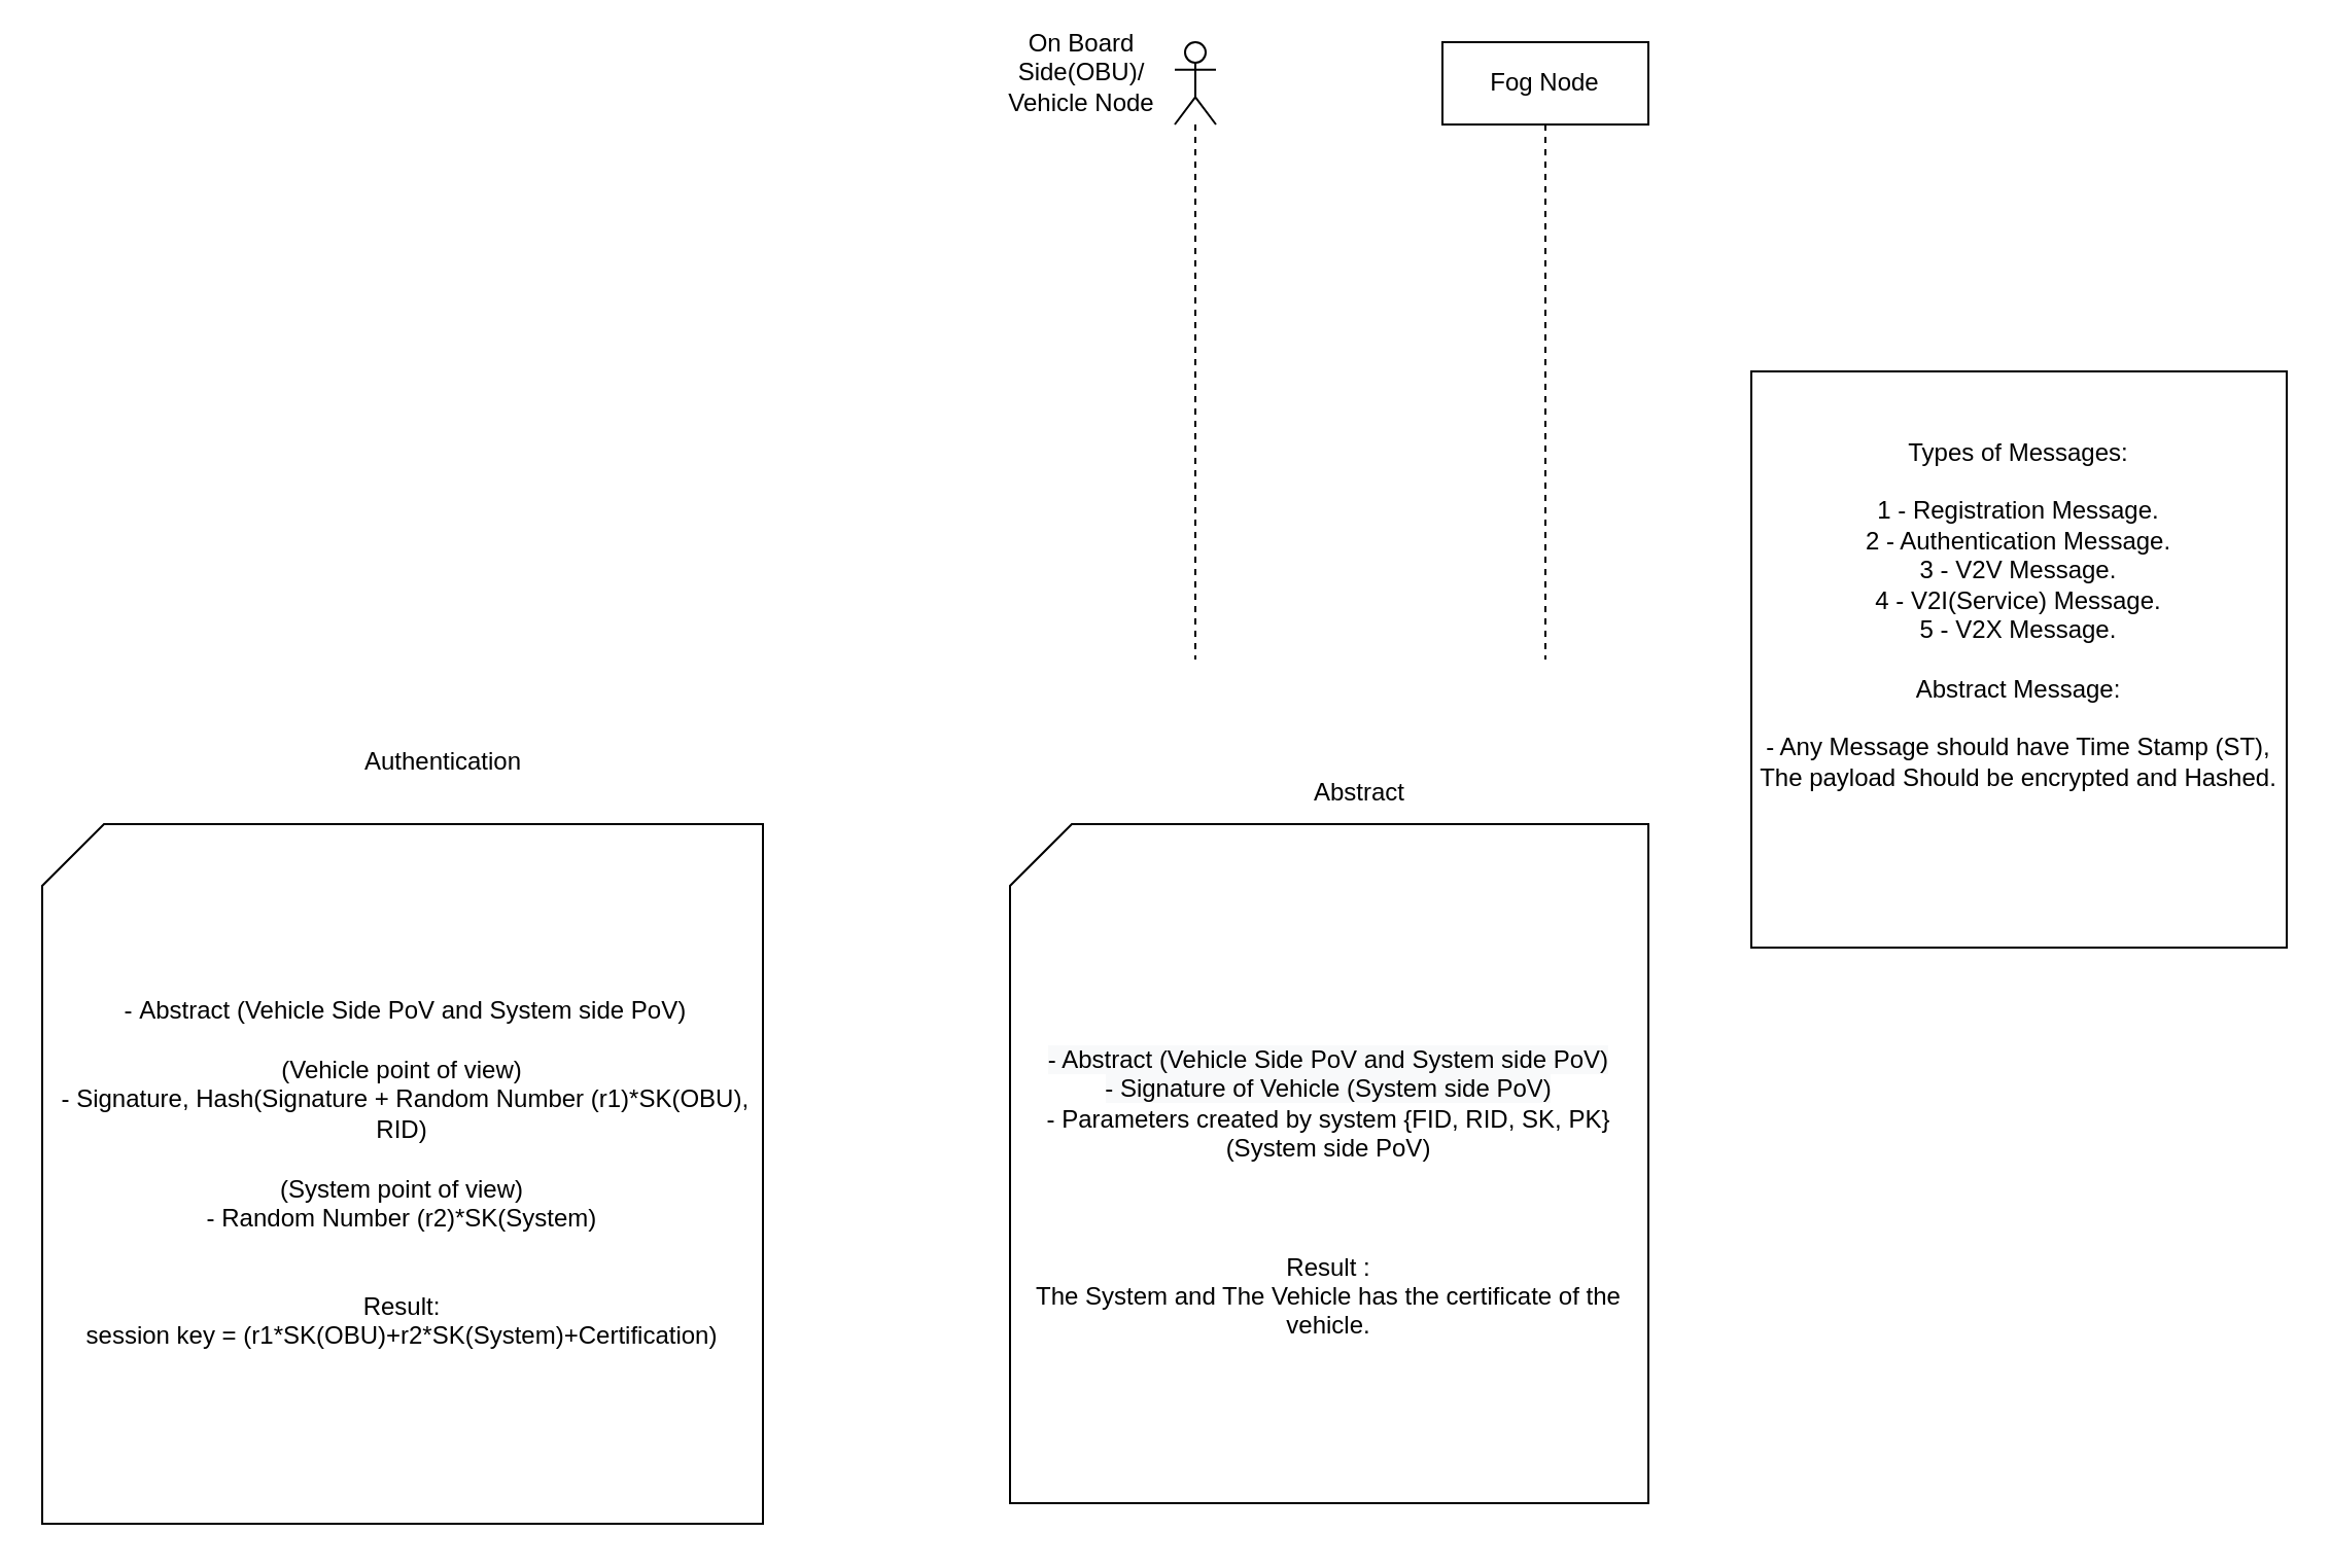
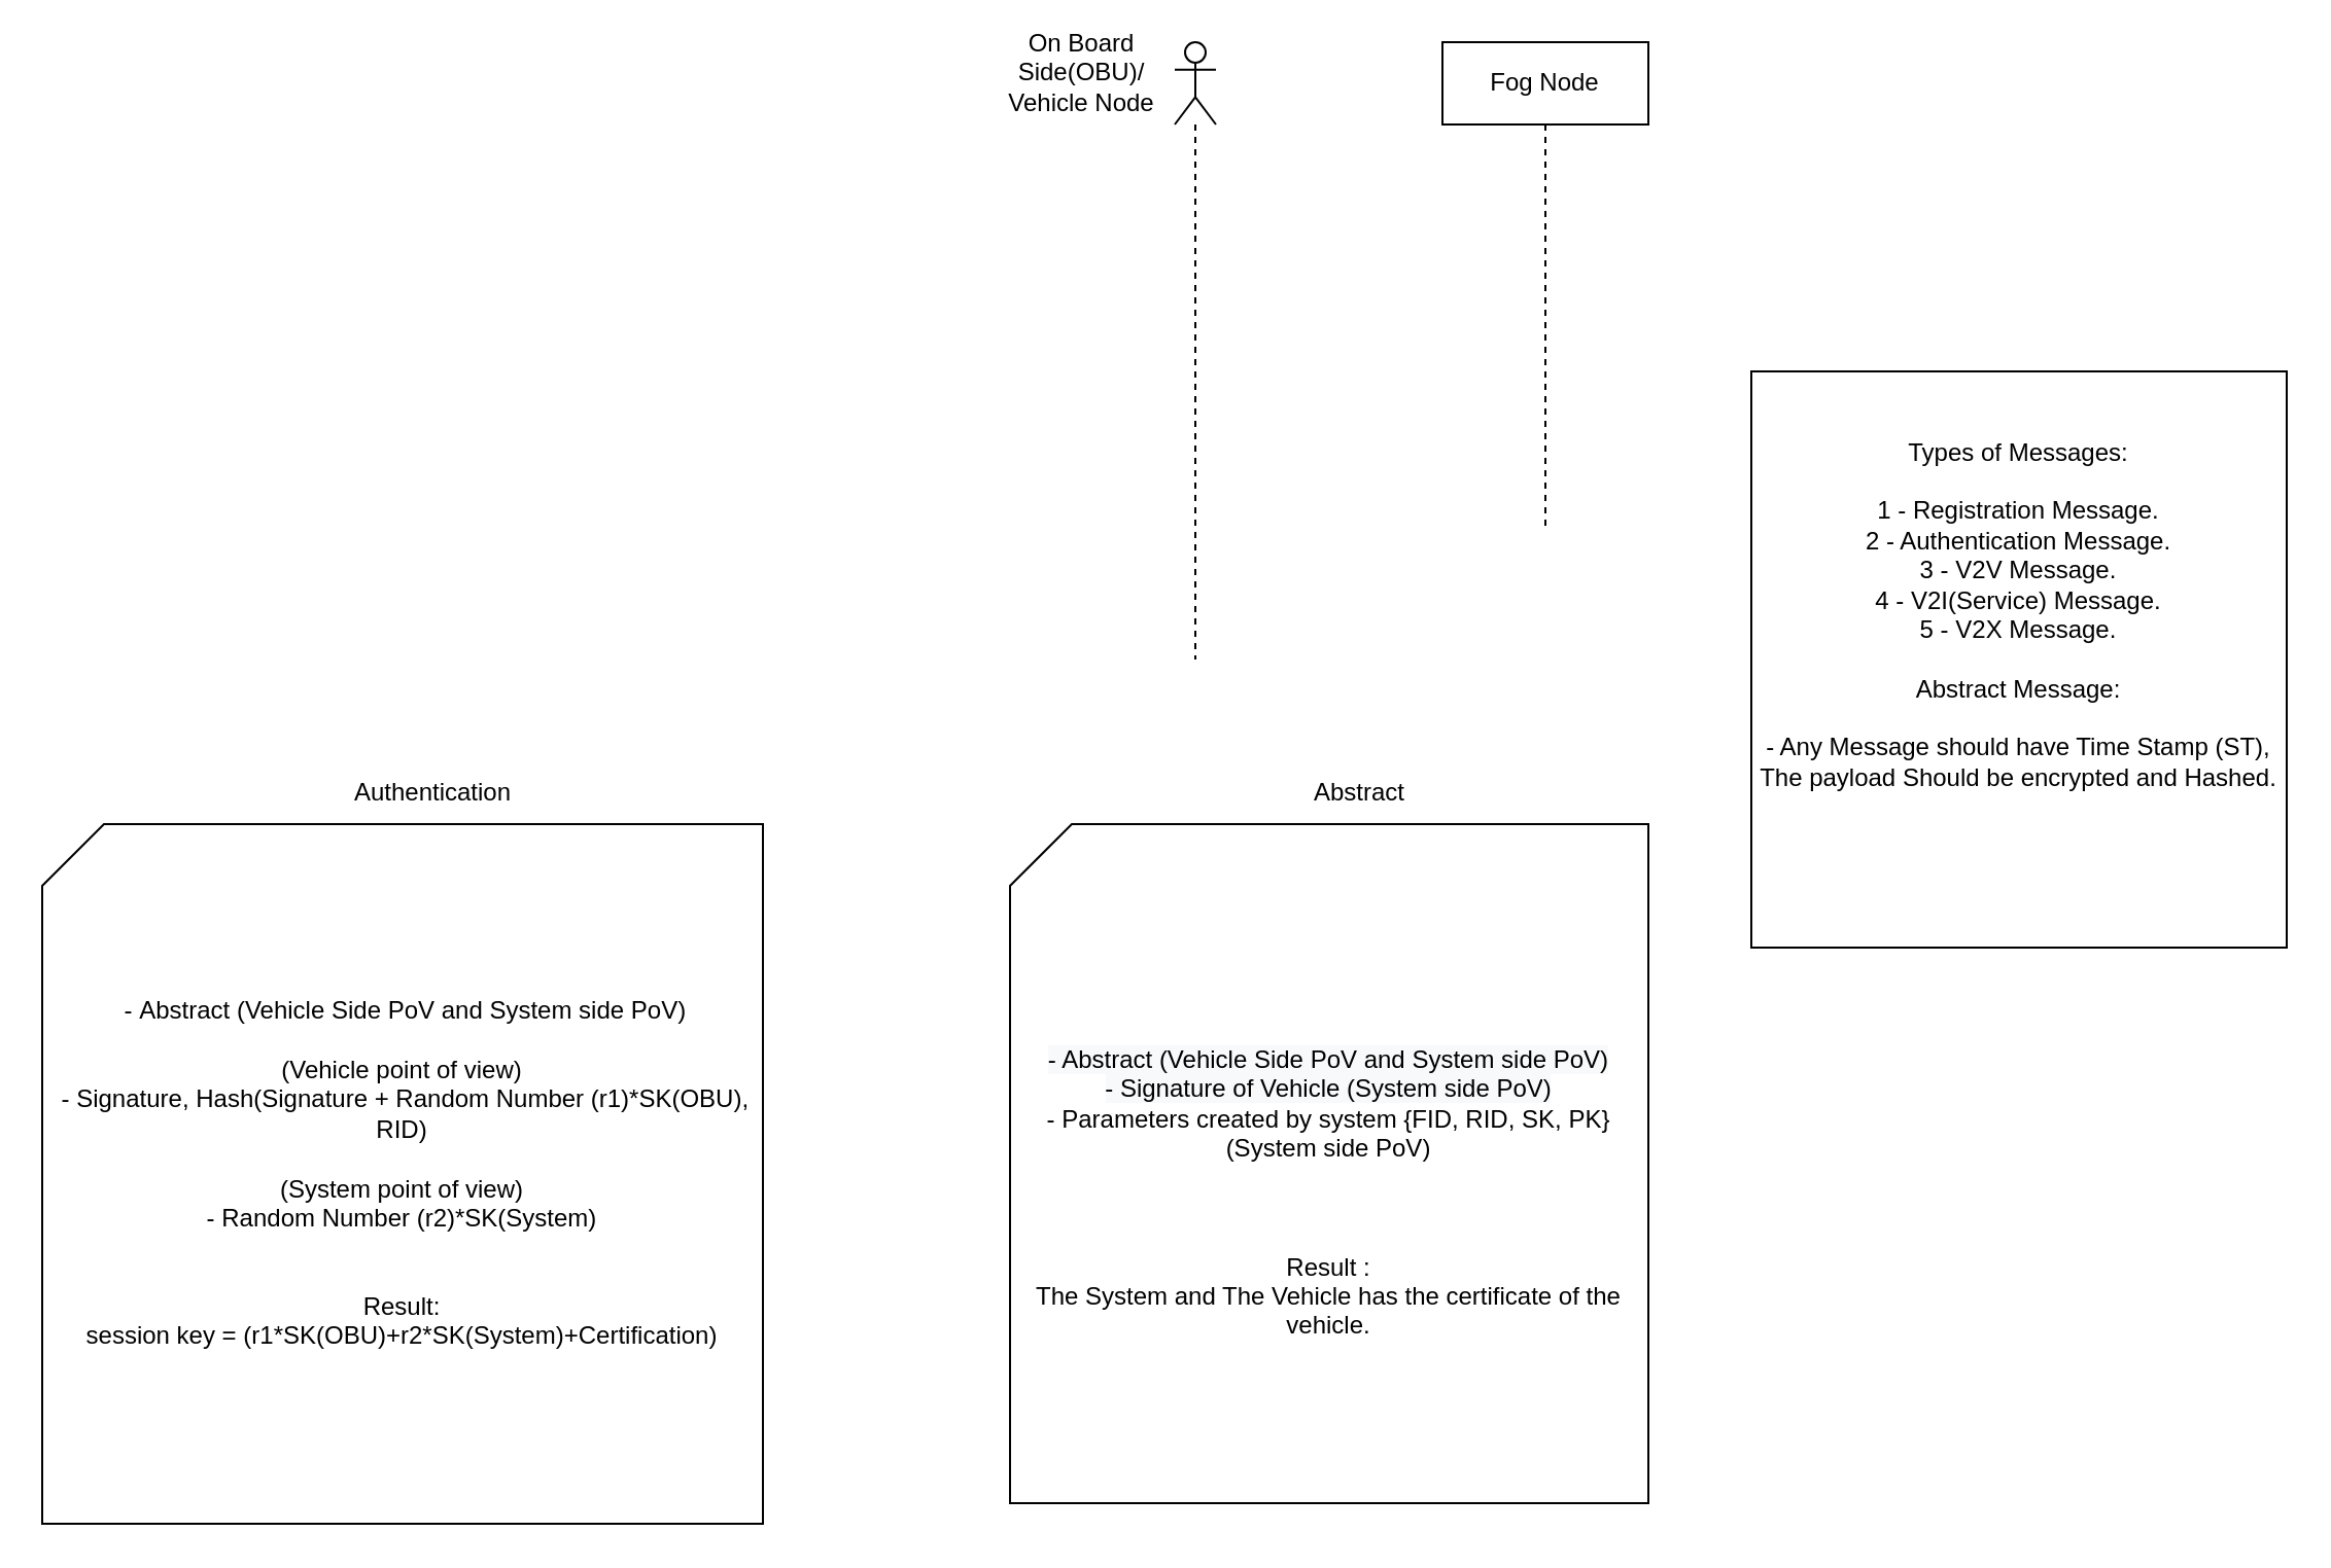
- <mxCell id="4" value="Fog Node&lt;br&gt;" style="shape=umlLifeline;perimeter=lifelinePerimeter;whiteSpace=wrap;html=1;container=1;collapsible=0;recursiveResize=0;outlineConnect=0;" parent="1" vertex="1"><mxGeometry x="700" y="20" width="100" height="300" as="geometry" /></mxCell>
+ <mxCell id="4" value="Fog Node&lt;br&gt;" style="shape=umlLifeline;perimeter=lifelinePerimeter;whiteSpace=wrap;html=1;container=1;collapsible=0;recursiveResize=0;outlineConnect=0;" parent="1" vertex="1"><mxGeometry x="700" y="20" width="100" height="235" as="geometry" /></mxCell>
- <mxCell id="9" value="Authentication" style="text;html=1;strokeColor=none;fillColor=none;align=center;verticalAlign=middle;whiteSpace=wrap;rounded=0;" vertex="1" parent="1"><mxGeometry x="55" y="355" width="320" height="30" as="geometry" /></mxCell>
+ <mxCell id="9" value="Authentication" style="text;html=1;strokeColor=none;fillColor=none;align=center;verticalAlign=middle;whiteSpace=wrap;rounded=0;" vertex="1" parent="1"><mxGeometry x="50" y="370" width="320" height="30" as="geometry" /></mxCell>
